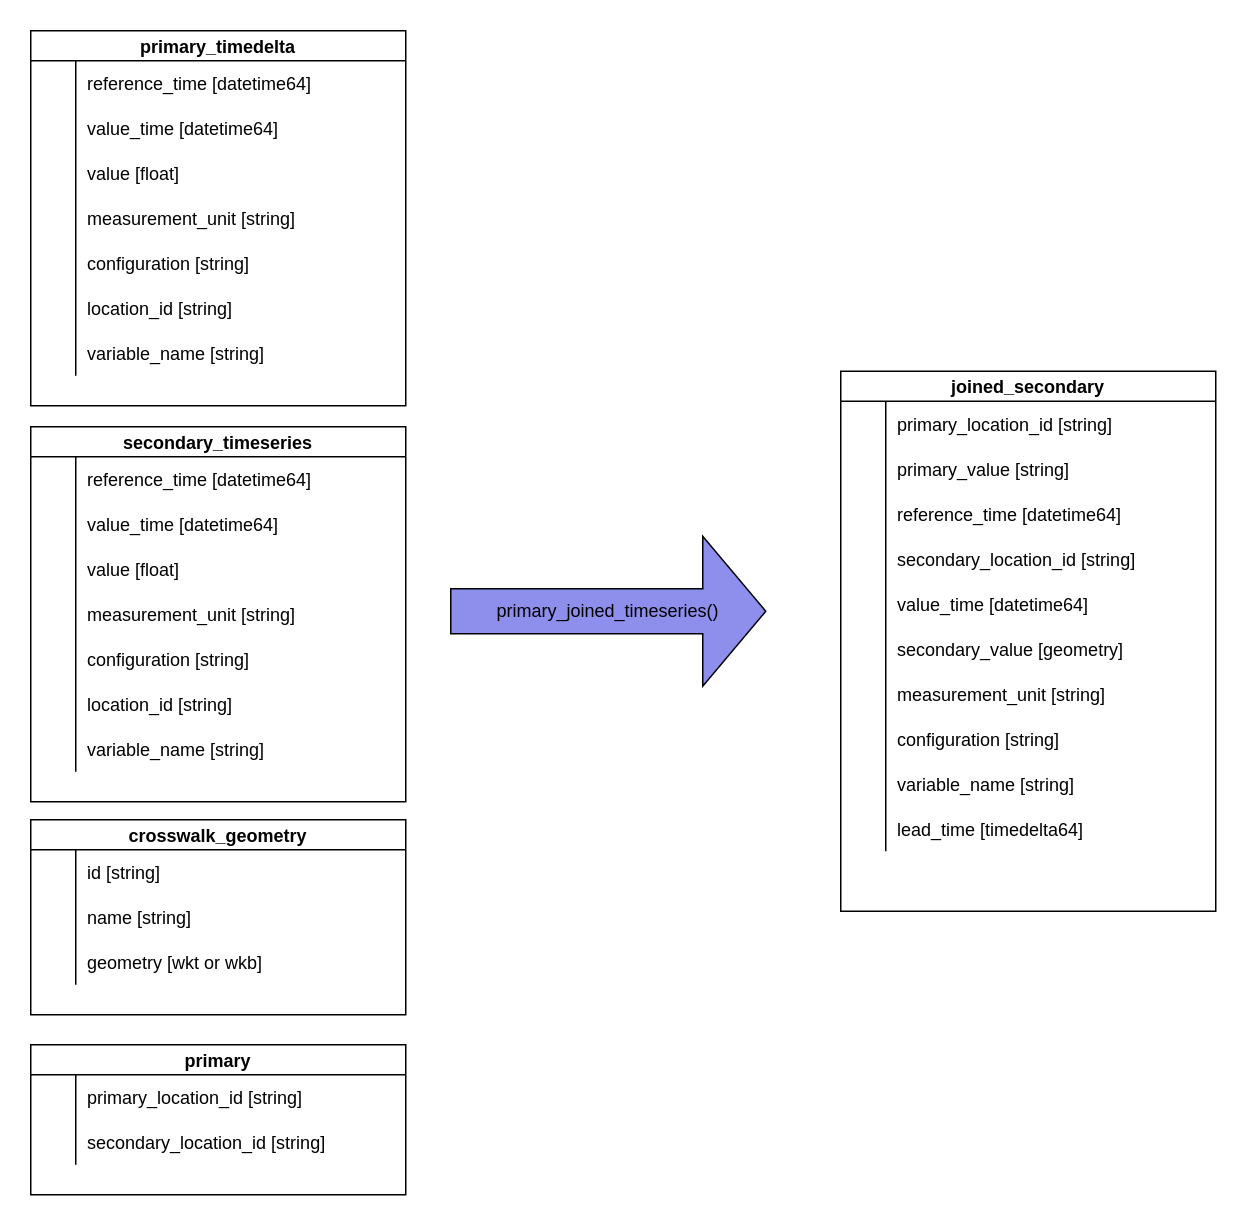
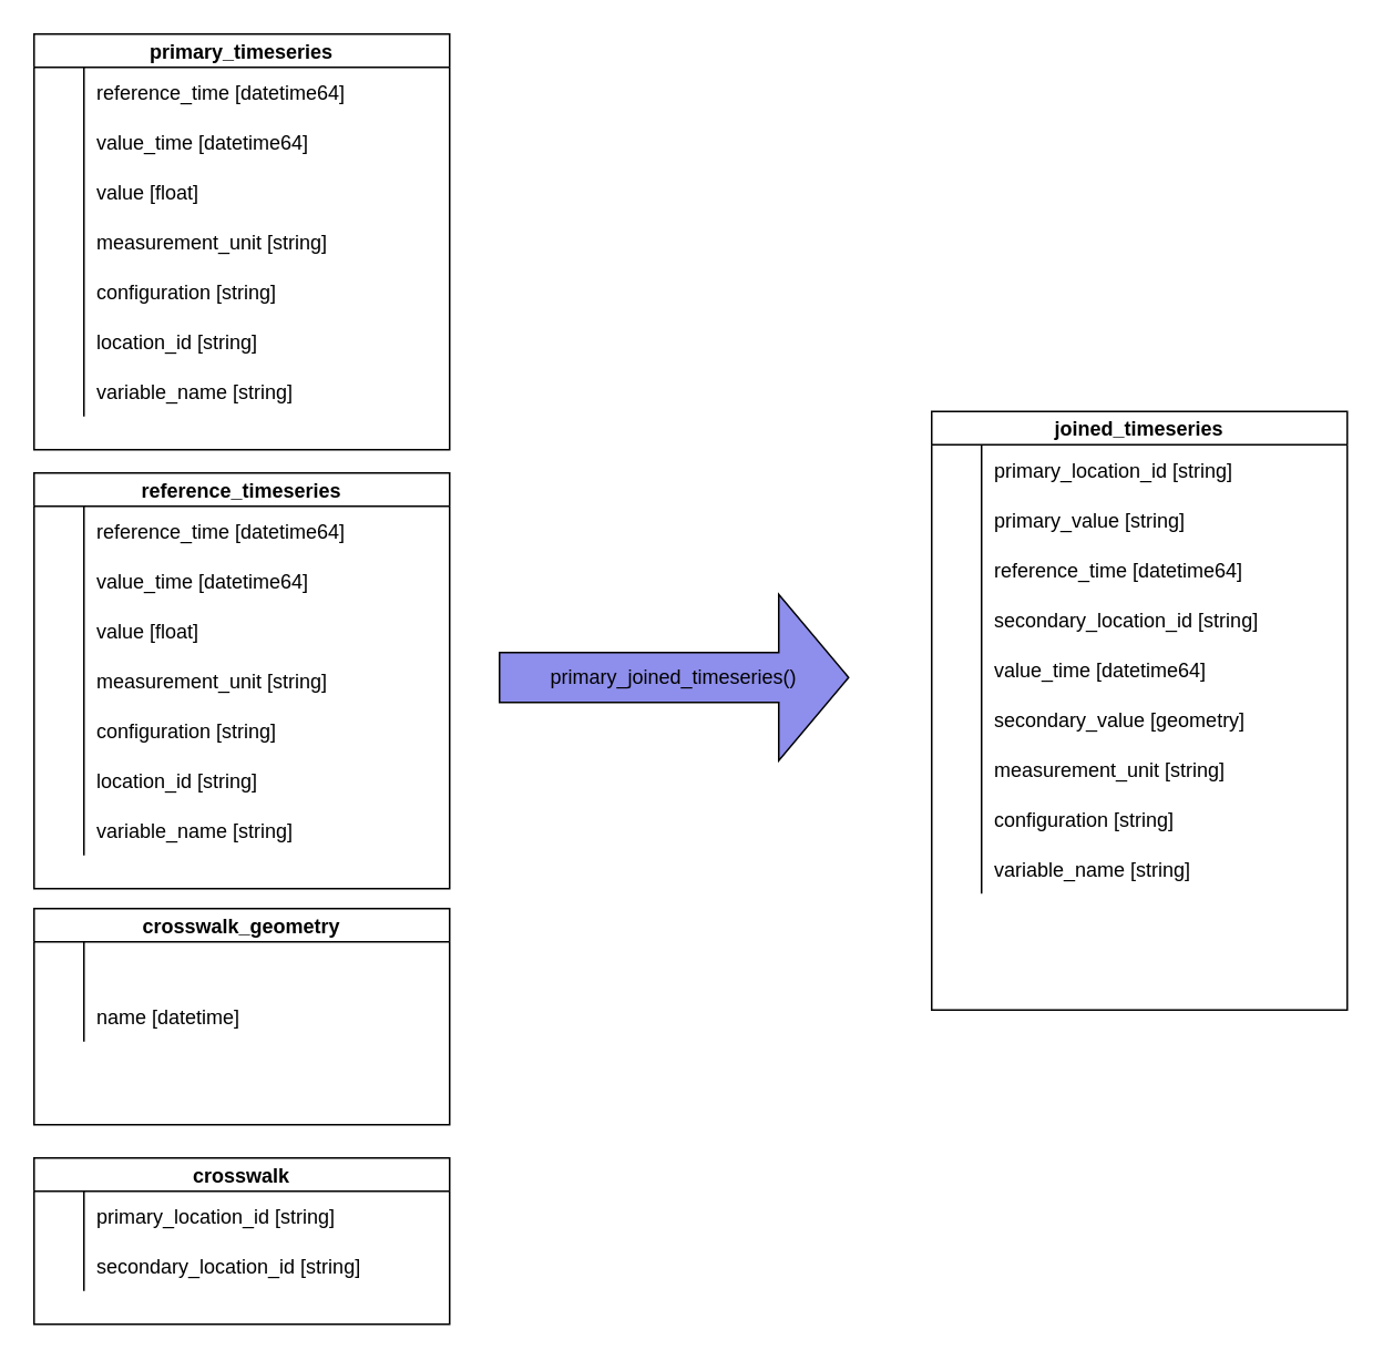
- <mxCell id="2" value="primary_timedelta" style="shape=table;startSize=20;container=1;collapsible=1;childLayout=tableLayout;fixedRows=1;rowLines=0;fontStyle=1;align=center;resizeLast=1;" parent="1" vertex="1"><mxGeometry x="20" y="20" width="250" height="250" as="geometry" /></mxCell>
+ <mxCell id="2" value="primary_timeseries" style="shape=table;startSize=20;container=1;collapsible=1;childLayout=tableLayout;fixedRows=1;rowLines=0;fontStyle=1;align=center;resizeLast=1;" parent="1" vertex="1"><mxGeometry x="20" y="20" width="250" height="250" as="geometry" /></mxCell>
- <mxCell id="63" value="joined_secondary" style="shape=table;startSize=20;container=1;collapsible=1;childLayout=tableLayout;fixedRows=1;rowLines=0;fontStyle=1;align=center;resizeLast=1;" parent="1" vertex="1"><mxGeometry x="560" y="247" width="250" height="360" as="geometry" /></mxCell>
+ <mxCell id="63" value="joined_timeseries" style="shape=table;startSize=20;container=1;collapsible=1;childLayout=tableLayout;fixedRows=1;rowLines=0;fontStyle=1;align=center;resizeLast=1;" parent="1" vertex="1"><mxGeometry x="560" y="247" width="250" height="360" as="geometry" /></mxCell>
- <mxCell id="41" value="secondary_timeseries" style="shape=table;startSize=20;container=1;collapsible=1;childLayout=tableLayout;fixedRows=1;rowLines=0;fontStyle=1;align=center;resizeLast=1;" parent="1" vertex="1"><mxGeometry x="20" y="284" width="250" height="250" as="geometry" /></mxCell>
+ <mxCell id="41" value="reference_timeseries" style="shape=table;startSize=20;container=1;collapsible=1;childLayout=tableLayout;fixedRows=1;rowLines=0;fontStyle=1;align=center;resizeLast=1;" parent="1" vertex="1"><mxGeometry x="20" y="284" width="250" height="250" as="geometry" /></mxCell>
- <mxCell id="93" value="lead_time [timedelta64]" style="shape=partialRectangle;overflow=hidden;connectable=0;fillColor=none;top=0;left=0;bottom=0;right=0;align=left;spacingLeft=6;" parent="91" vertex="1"><mxGeometry x="30" width="220" height="30" as="geometry"><mxRectangle width="220" height="30" as="alternateBounds" /></mxGeometry></mxCell>
- <mxCell id="34" value="id [string]" style="shape=partialRectangle;overflow=hidden;connectable=0;fillColor=none;top=0;left=0;bottom=0;right=0;align=left;spacingLeft=6;" parent="32" vertex="1"><mxGeometry x="30" width="220" height="30" as="geometry"><mxRectangle width="220" height="30" as="alternateBounds" /></mxGeometry></mxCell>
- <mxCell id="37" value="name [string]" style="shape=partialRectangle;overflow=hidden;connectable=0;fillColor=none;top=0;left=0;bottom=0;right=0;align=left;spacingLeft=6;" parent="35" vertex="1"><mxGeometry x="30" width="220" height="30" as="geometry"><mxRectangle width="220" height="30" as="alternateBounds" /></mxGeometry></mxCell>
+ <mxCell id="37" value="name [datetime]" style="shape=partialRectangle;overflow=hidden;connectable=0;fillColor=none;top=0;left=0;bottom=0;right=0;align=left;spacingLeft=6;" parent="35" vertex="1"><mxGeometry x="30" width="220" height="30" as="geometry"><mxRectangle width="220" height="30" as="alternateBounds" /></mxGeometry></mxCell>
- <mxCell id="40" value="geometry [wkt or wkb]" style="shape=partialRectangle;overflow=hidden;connectable=0;fillColor=none;top=0;left=0;bottom=0;right=0;align=left;spacingLeft=6;" parent="38" vertex="1"><mxGeometry x="30" width="220" height="30" as="geometry"><mxRectangle width="220" height="30" as="alternateBounds" /></mxGeometry></mxCell>
- <mxCell id="24" value="primary" style="shape=table;startSize=20;container=1;collapsible=1;childLayout=tableLayout;fixedRows=1;rowLines=0;fontStyle=1;align=center;resizeLast=1;" parent="1" vertex="1"><mxGeometry x="20" y="696" width="250" height="100" as="geometry" /></mxCell>
+ <mxCell id="24" value="crosswalk" style="shape=table;startSize=20;container=1;collapsible=1;childLayout=tableLayout;fixedRows=1;rowLines=0;fontStyle=1;align=center;resizeLast=1;" parent="1" vertex="1"><mxGeometry x="20" y="696" width="250" height="100" as="geometry" /></mxCell>
